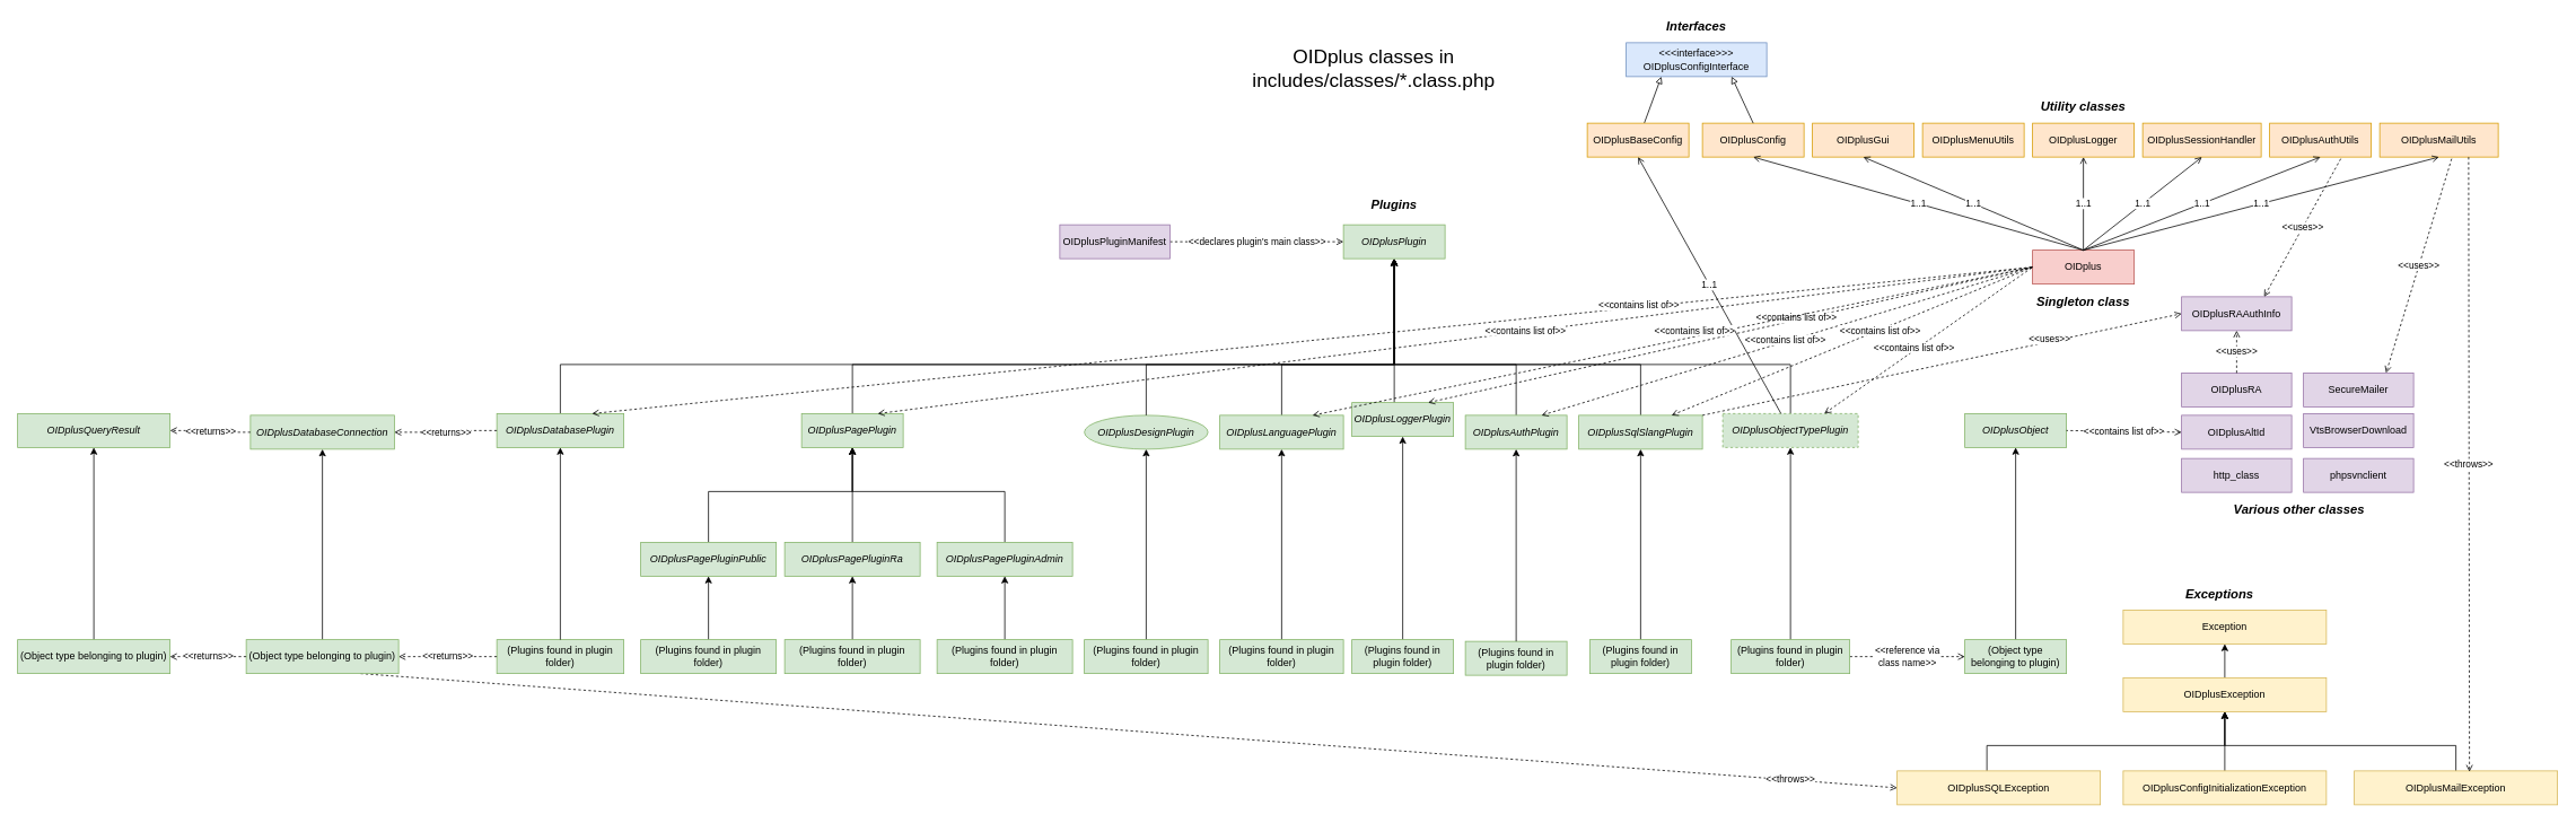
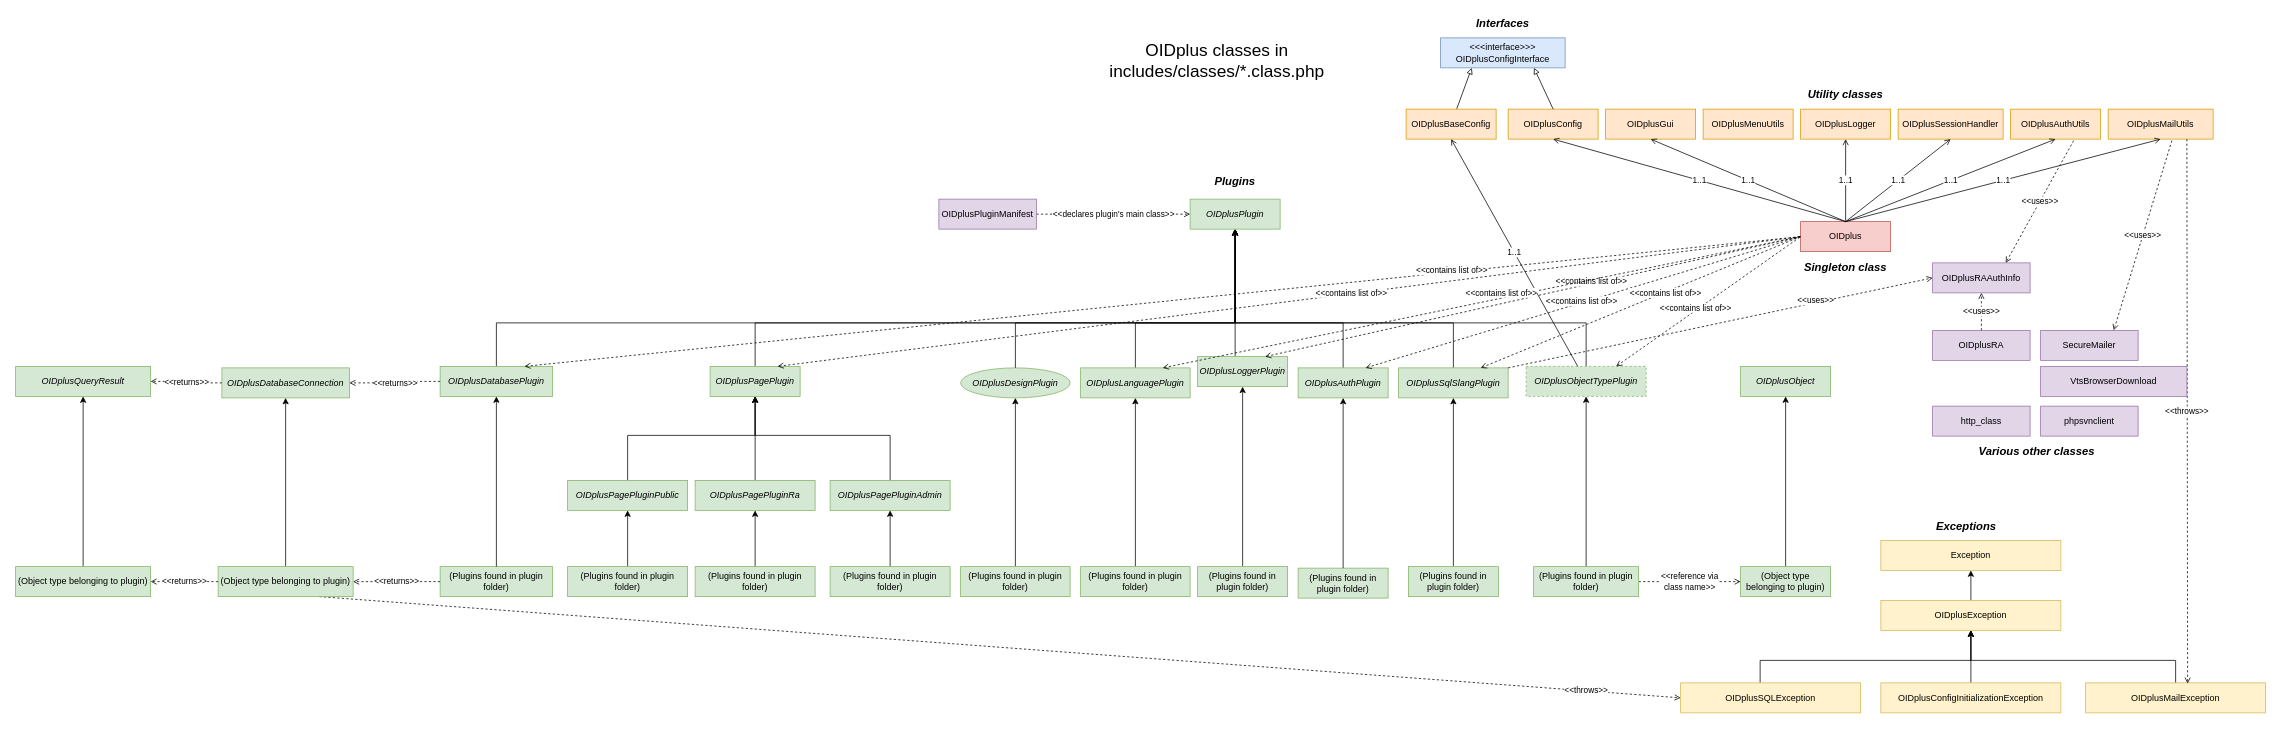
- <mxCell id="102" value="&lt;div&gt;VtsBrowserDownload&lt;/div&gt;" style="rounded=0;whiteSpace=wrap;html=1;fillColor=#e1d5e7;strokeColor=#9673a6;" parent="1" vertex="1"><mxGeometry x="2720" y="488" width="130" height="40" as="geometry" /></mxCell>
+ <mxCell id="102" value="&lt;div&gt;VtsBrowserDownload&lt;/div&gt;" style="rounded=0;whiteSpace=wrap;html=1;fillColor=#e1d5e7;strokeColor=#9673a6;" parent="1" vertex="1"><mxGeometry x="2720" y="488" width="195" height="40" as="geometry" /></mxCell>
- <mxCell id="52" value="&amp;lt;&amp;lt;contains list of&amp;gt;&amp;gt;" style="endArrow=none;html=1;entryX=1;entryY=0.5;entryDx=0;entryDy=0;exitX=0;exitY=0.5;exitDx=0;exitDy=0;dashed=1;endFill=0;startArrow=open;startFill=0;" parent="1" source="3" target="16" edge="1"><mxGeometry width="50" height="50" relative="1" as="geometry"><mxPoint x="1090" y="700" as="sourcePoint" /><mxPoint x="1450" y="700" as="targetPoint" /></mxGeometry></mxCell>
- <mxCell id="3" value="&lt;div&gt;OIDplusAltId&lt;/div&gt;" style="rounded=0;whiteSpace=wrap;html=1;fillColor=#e1d5e7;strokeColor=#9673a6;" parent="1" vertex="1"><mxGeometry x="2576" y="490" width="130" height="40" as="geometry" /></mxCell>
